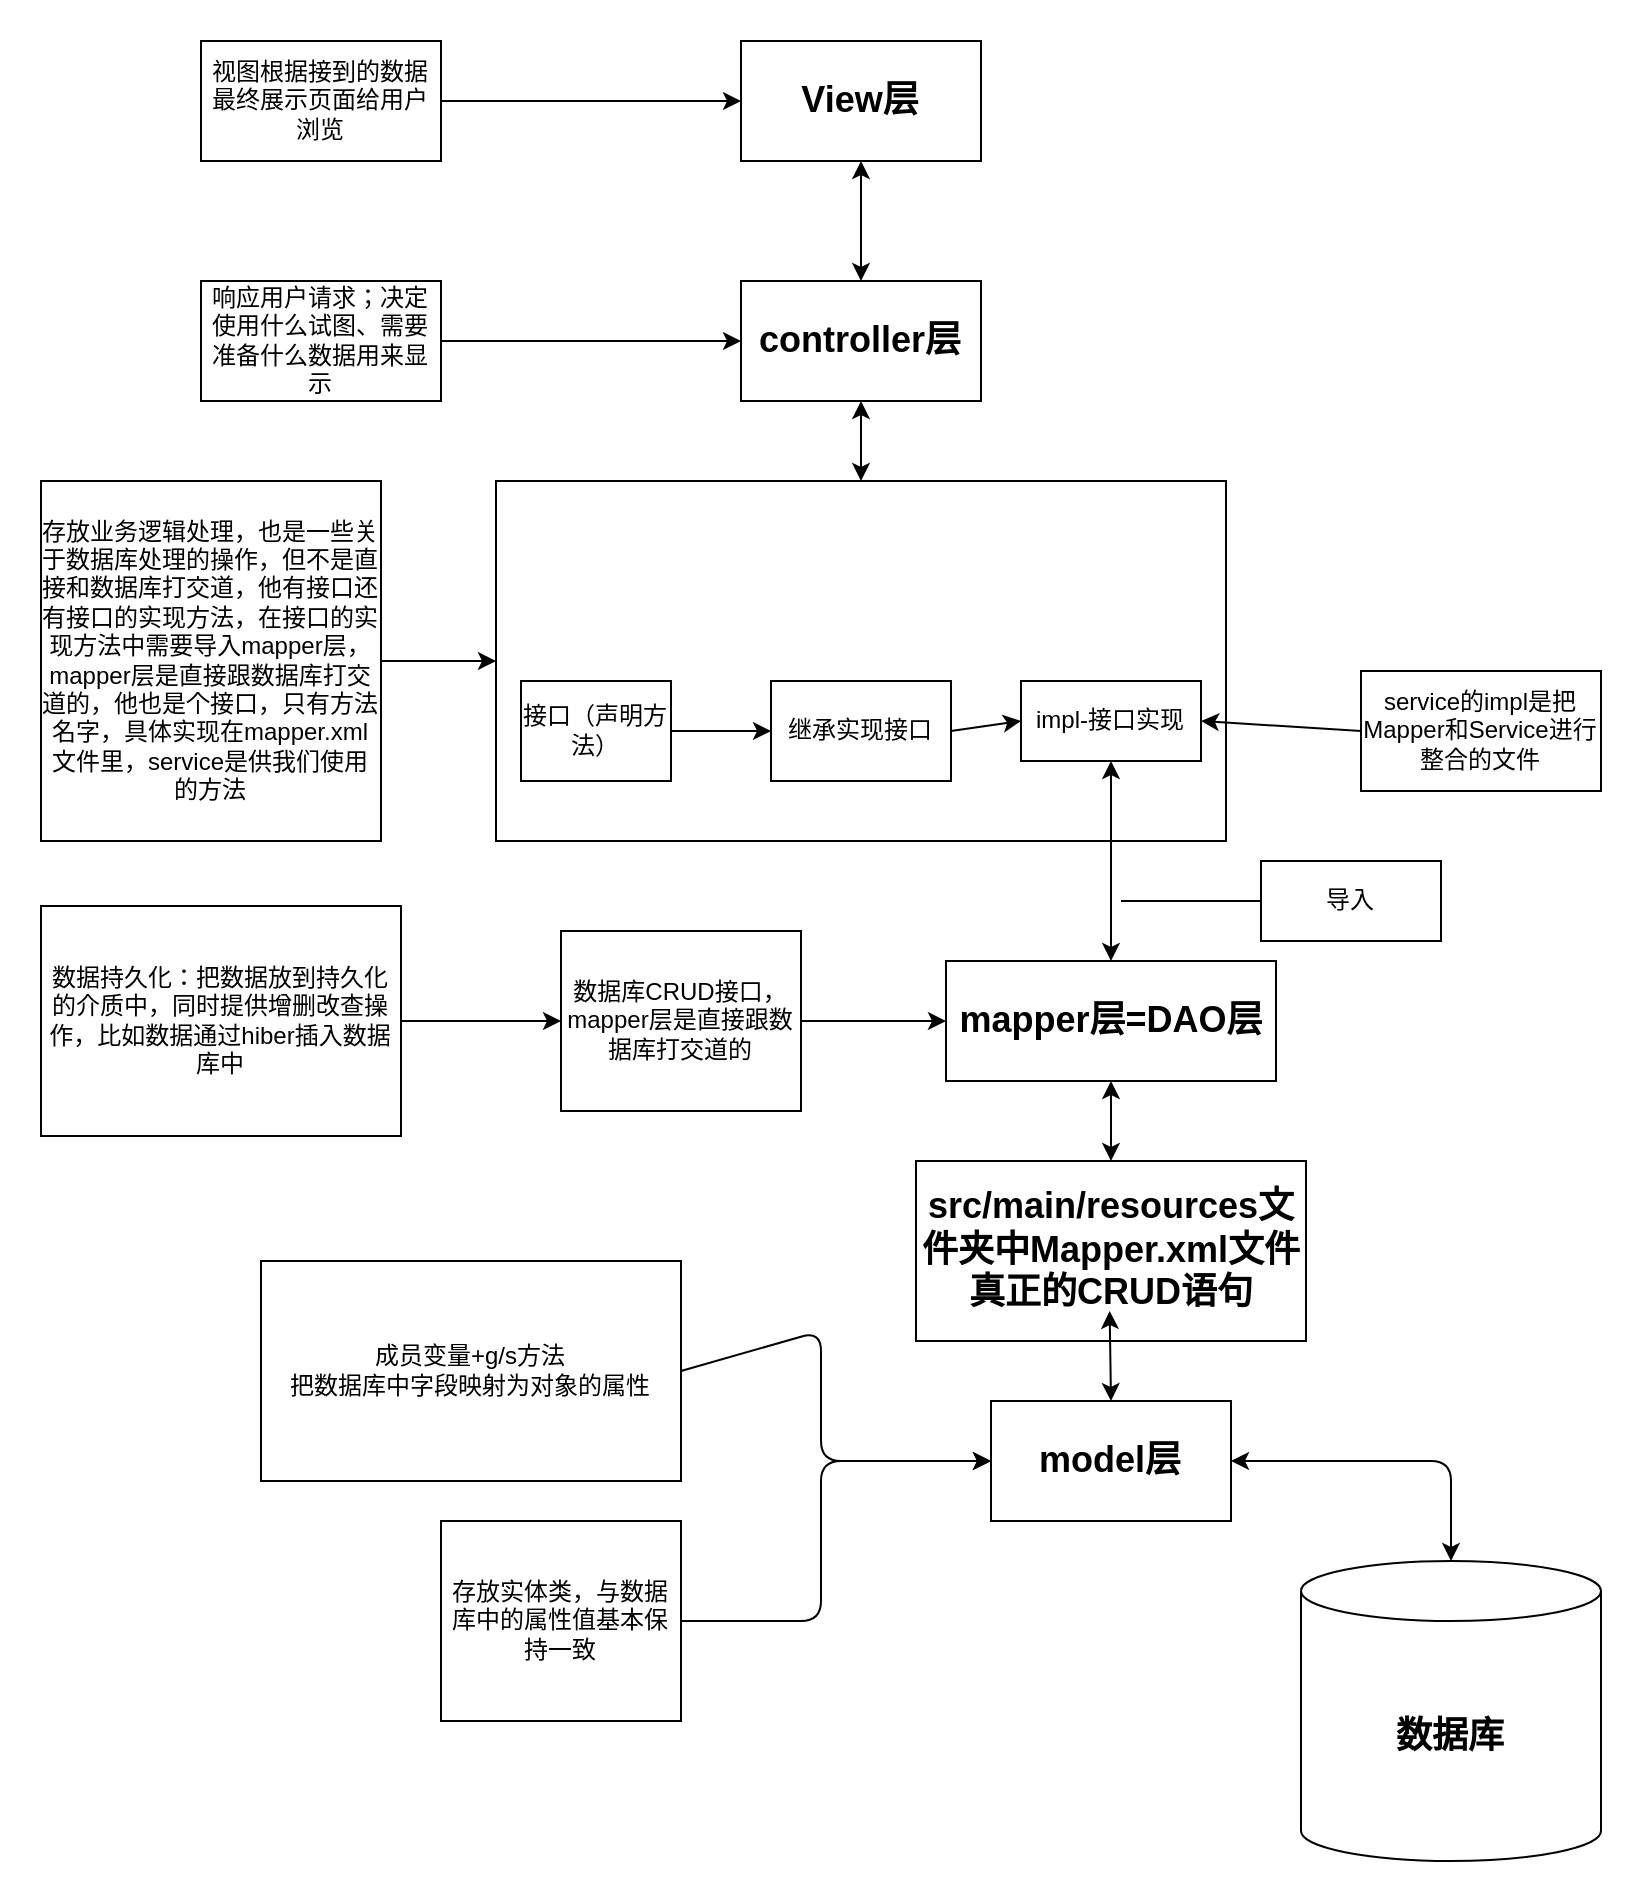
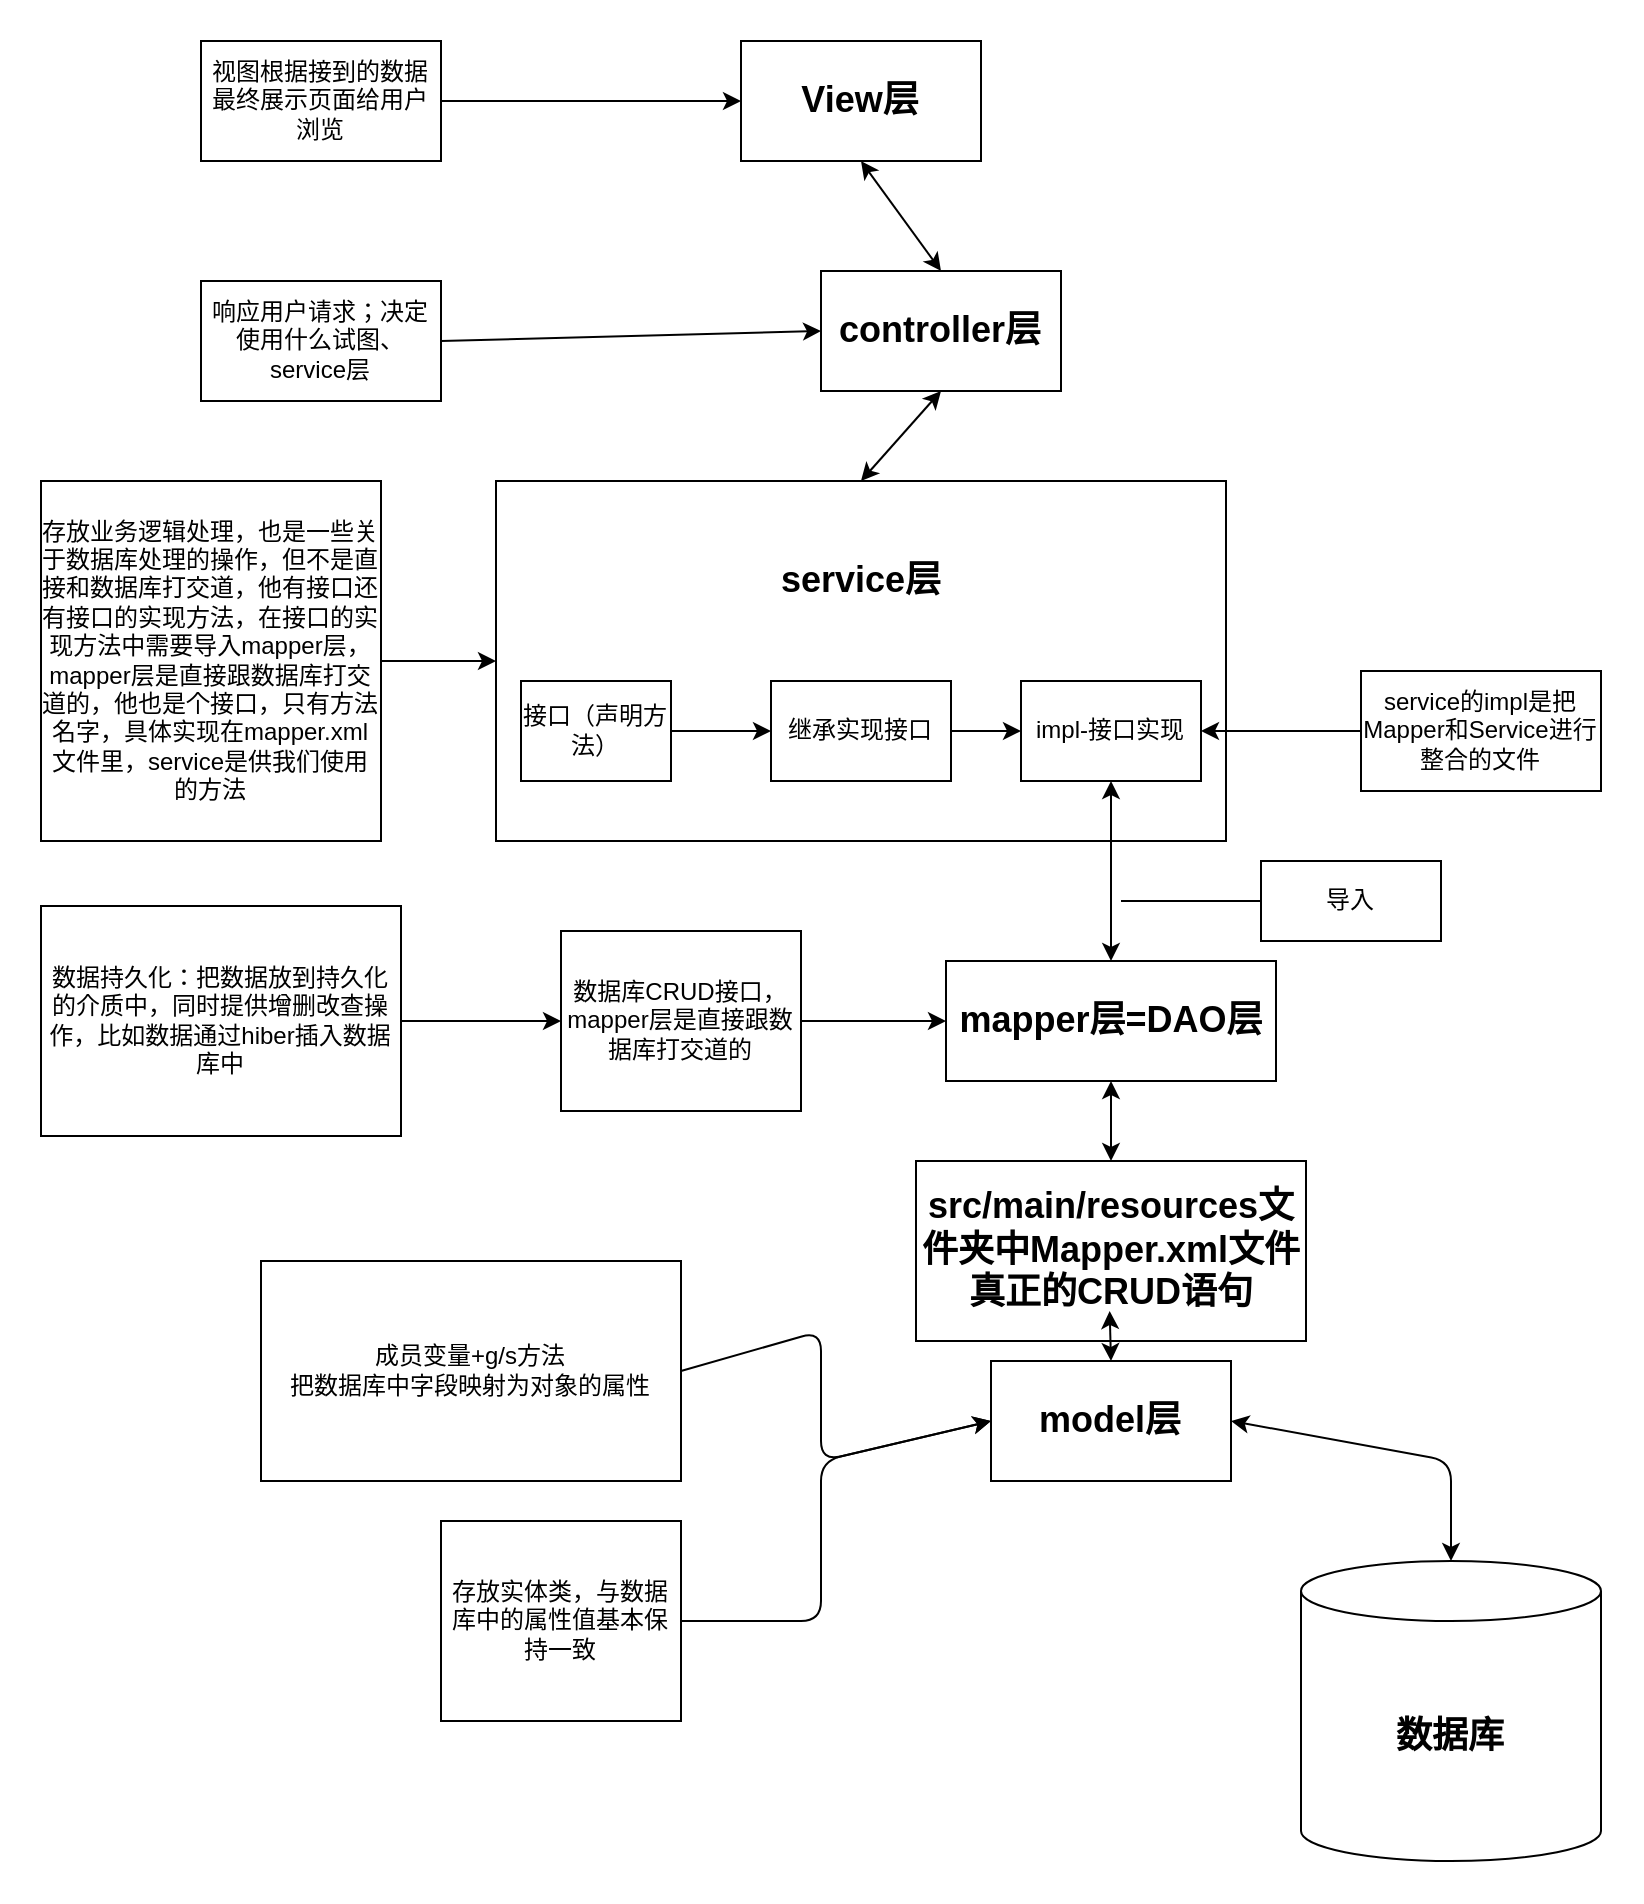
- <mxCell id="8" value="响应用户请求；决定使用什么试图、需要准备什么数据用来显示" style="rounded=0;whiteSpace=wrap;html=1;" parent="1" vertex="1"><mxGeometry x="100" y="140" width="120" height="60" as="geometry" /></mxCell>
+ <mxCell id="8" value="响应用户请求；决定使用什么试图、service层" style="rounded=0;whiteSpace=wrap;html=1;" parent="1" vertex="1"><mxGeometry x="100" y="140" width="120" height="60" as="geometry" /></mxCell>
- <mxCell id="5" value="&lt;font style=&quot;font-size: 18px&quot;&gt;&lt;b&gt;controller层&lt;/b&gt;&lt;/font&gt;" style="rounded=0;whiteSpace=wrap;html=1;" parent="1" vertex="1"><mxGeometry x="370" y="140" width="120" height="60" as="geometry" /></mxCell>
+ <mxCell id="5" value="&lt;font style=&quot;font-size: 18px&quot;&gt;&lt;b&gt;controller层&lt;/b&gt;&lt;/font&gt;" style="rounded=0;whiteSpace=wrap;html=1;" parent="1" vertex="1"><mxGeometry x="410" y="135" width="120" height="60" as="geometry" /></mxCell>
+ <mxCell id="38" value="&lt;span&gt;&lt;font style=&quot;font-size: 18px&quot;&gt;&lt;b&gt;service层&lt;/b&gt;&lt;/font&gt;&lt;/span&gt;" style="text;html=1;resizable=0;autosize=1;align=center;verticalAlign=middle;points=[];fillColor=none;strokeColor=none;rounded=0;" parent="1" vertex="1"><mxGeometry x="380" y="280" width="100" height="20" as="geometry" /></mxCell>
- <mxCell id="15" value="impl-接口实现" style="rounded=0;whiteSpace=wrap;html=1;" parent="1" vertex="1"><mxGeometry x="510" y="340" width="90" height="40" as="geometry" /></mxCell>
+ <mxCell id="15" value="impl-接口实现" style="rounded=0;whiteSpace=wrap;html=1;" parent="1" vertex="1"><mxGeometry x="510" y="340" width="90" height="50" as="geometry" /></mxCell>
- <mxCell id="30" value="&lt;b&gt;&lt;font style=&quot;font-size: 18px&quot;&gt;model层&lt;/font&gt;&lt;/b&gt;" style="rounded=0;whiteSpace=wrap;html=1;" parent="1" vertex="1"><mxGeometry x="495" y="700" width="120" height="60" as="geometry" /></mxCell>
+ <mxCell id="30" value="&lt;b&gt;&lt;font style=&quot;font-size: 18px&quot;&gt;model层&lt;/font&gt;&lt;/b&gt;" style="rounded=0;whiteSpace=wrap;html=1;" parent="1" vertex="1"><mxGeometry x="495" y="680" width="120" height="60" as="geometry" /></mxCell>
